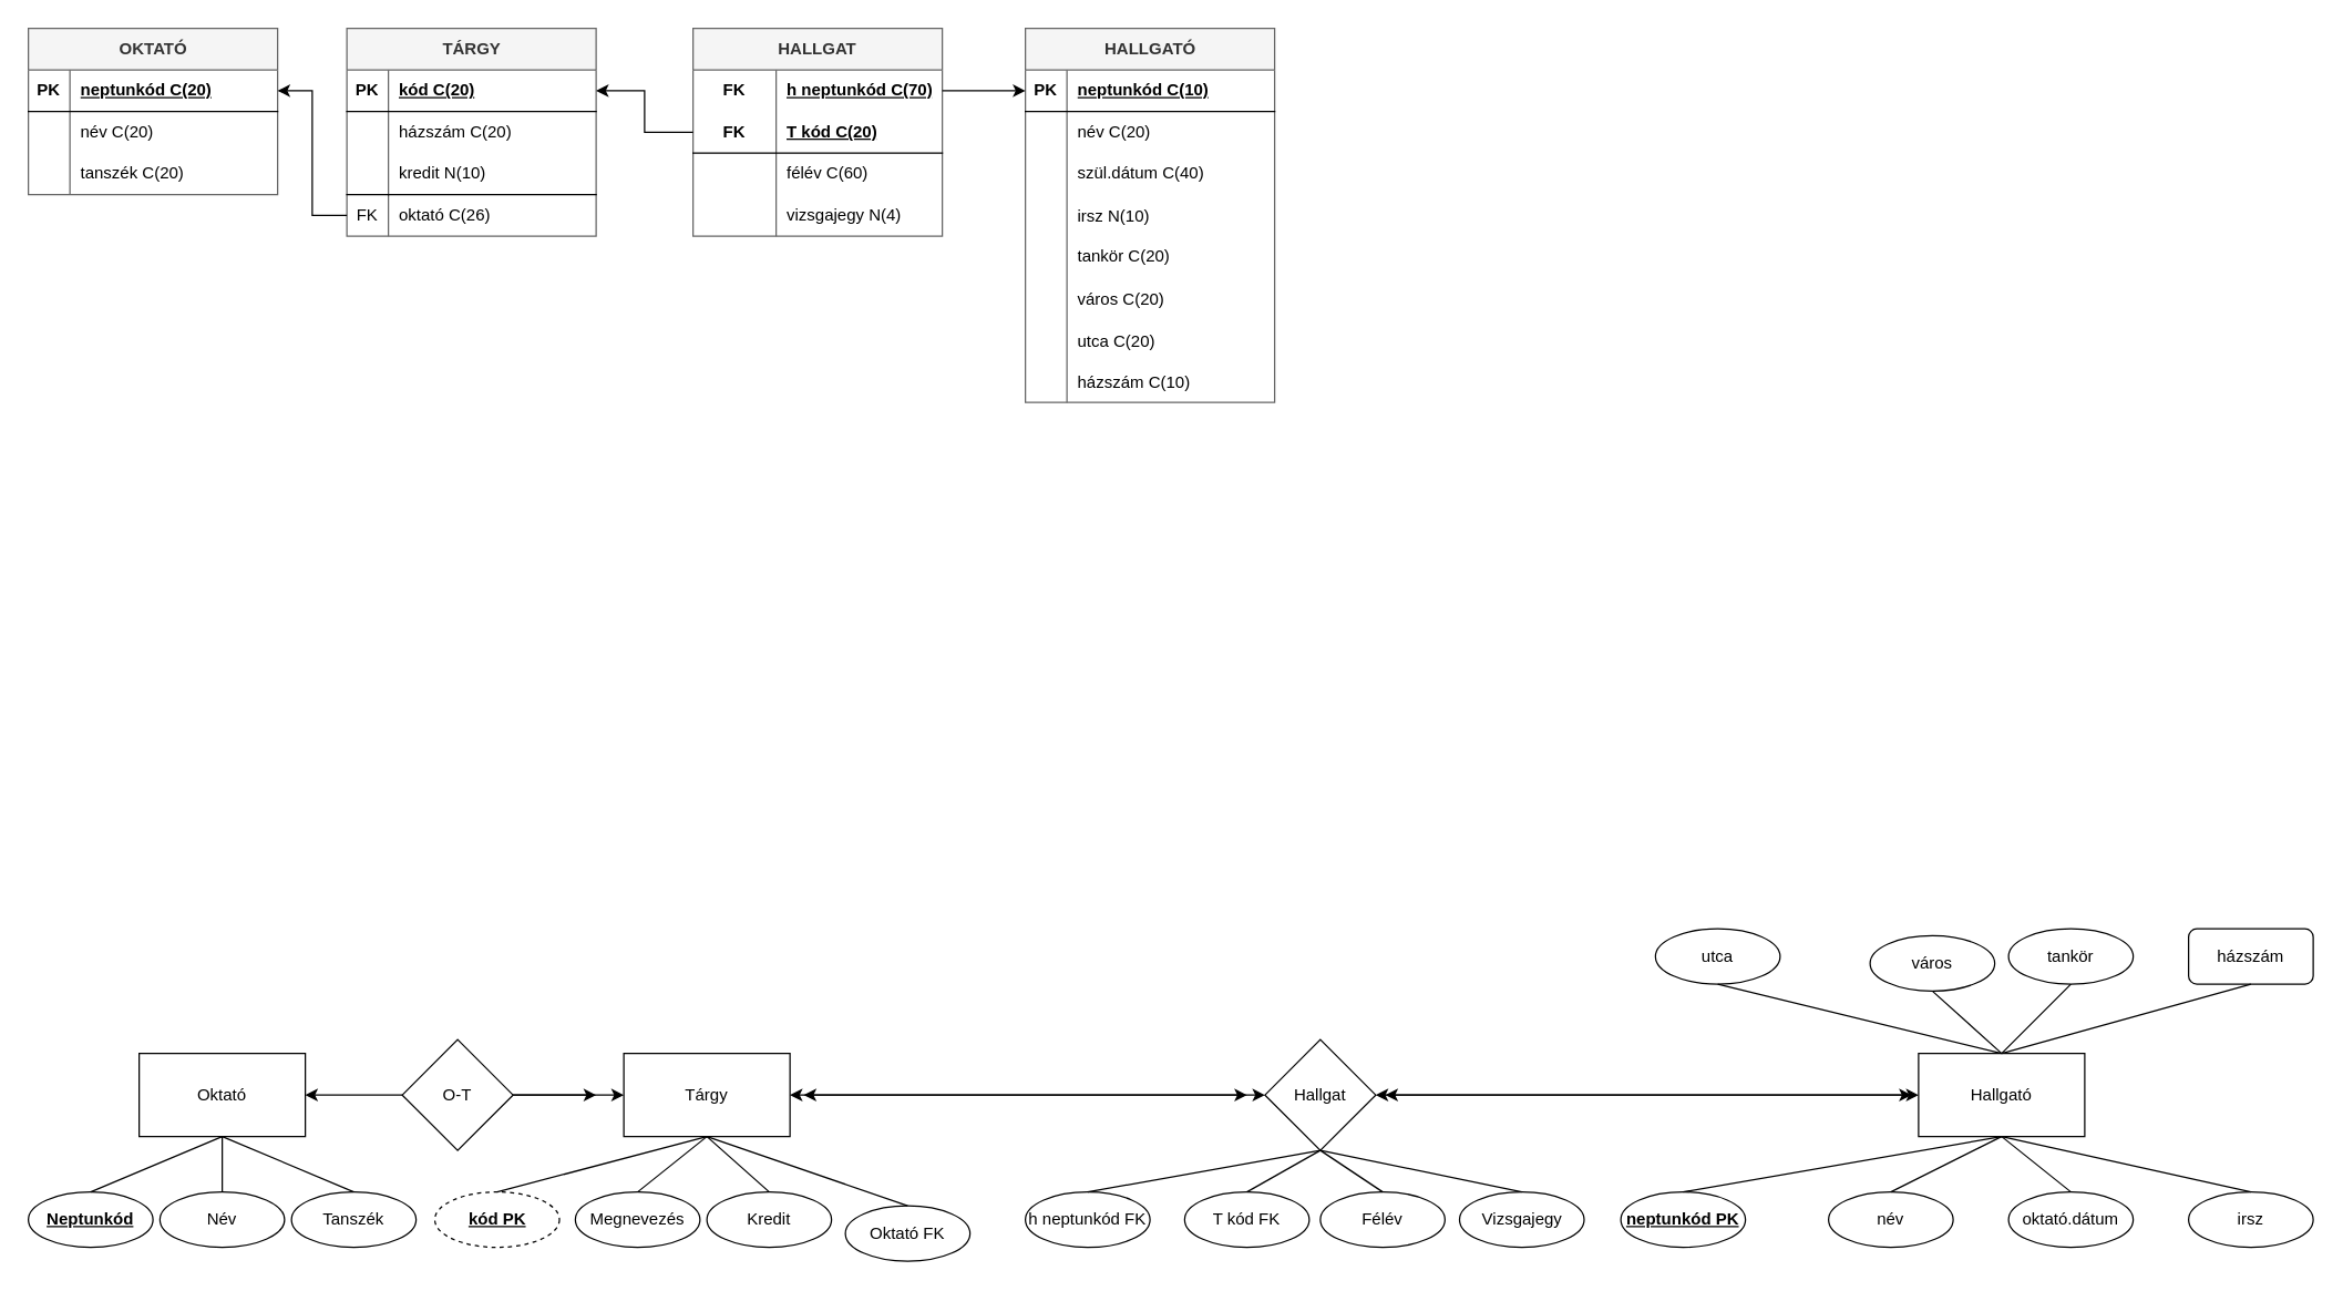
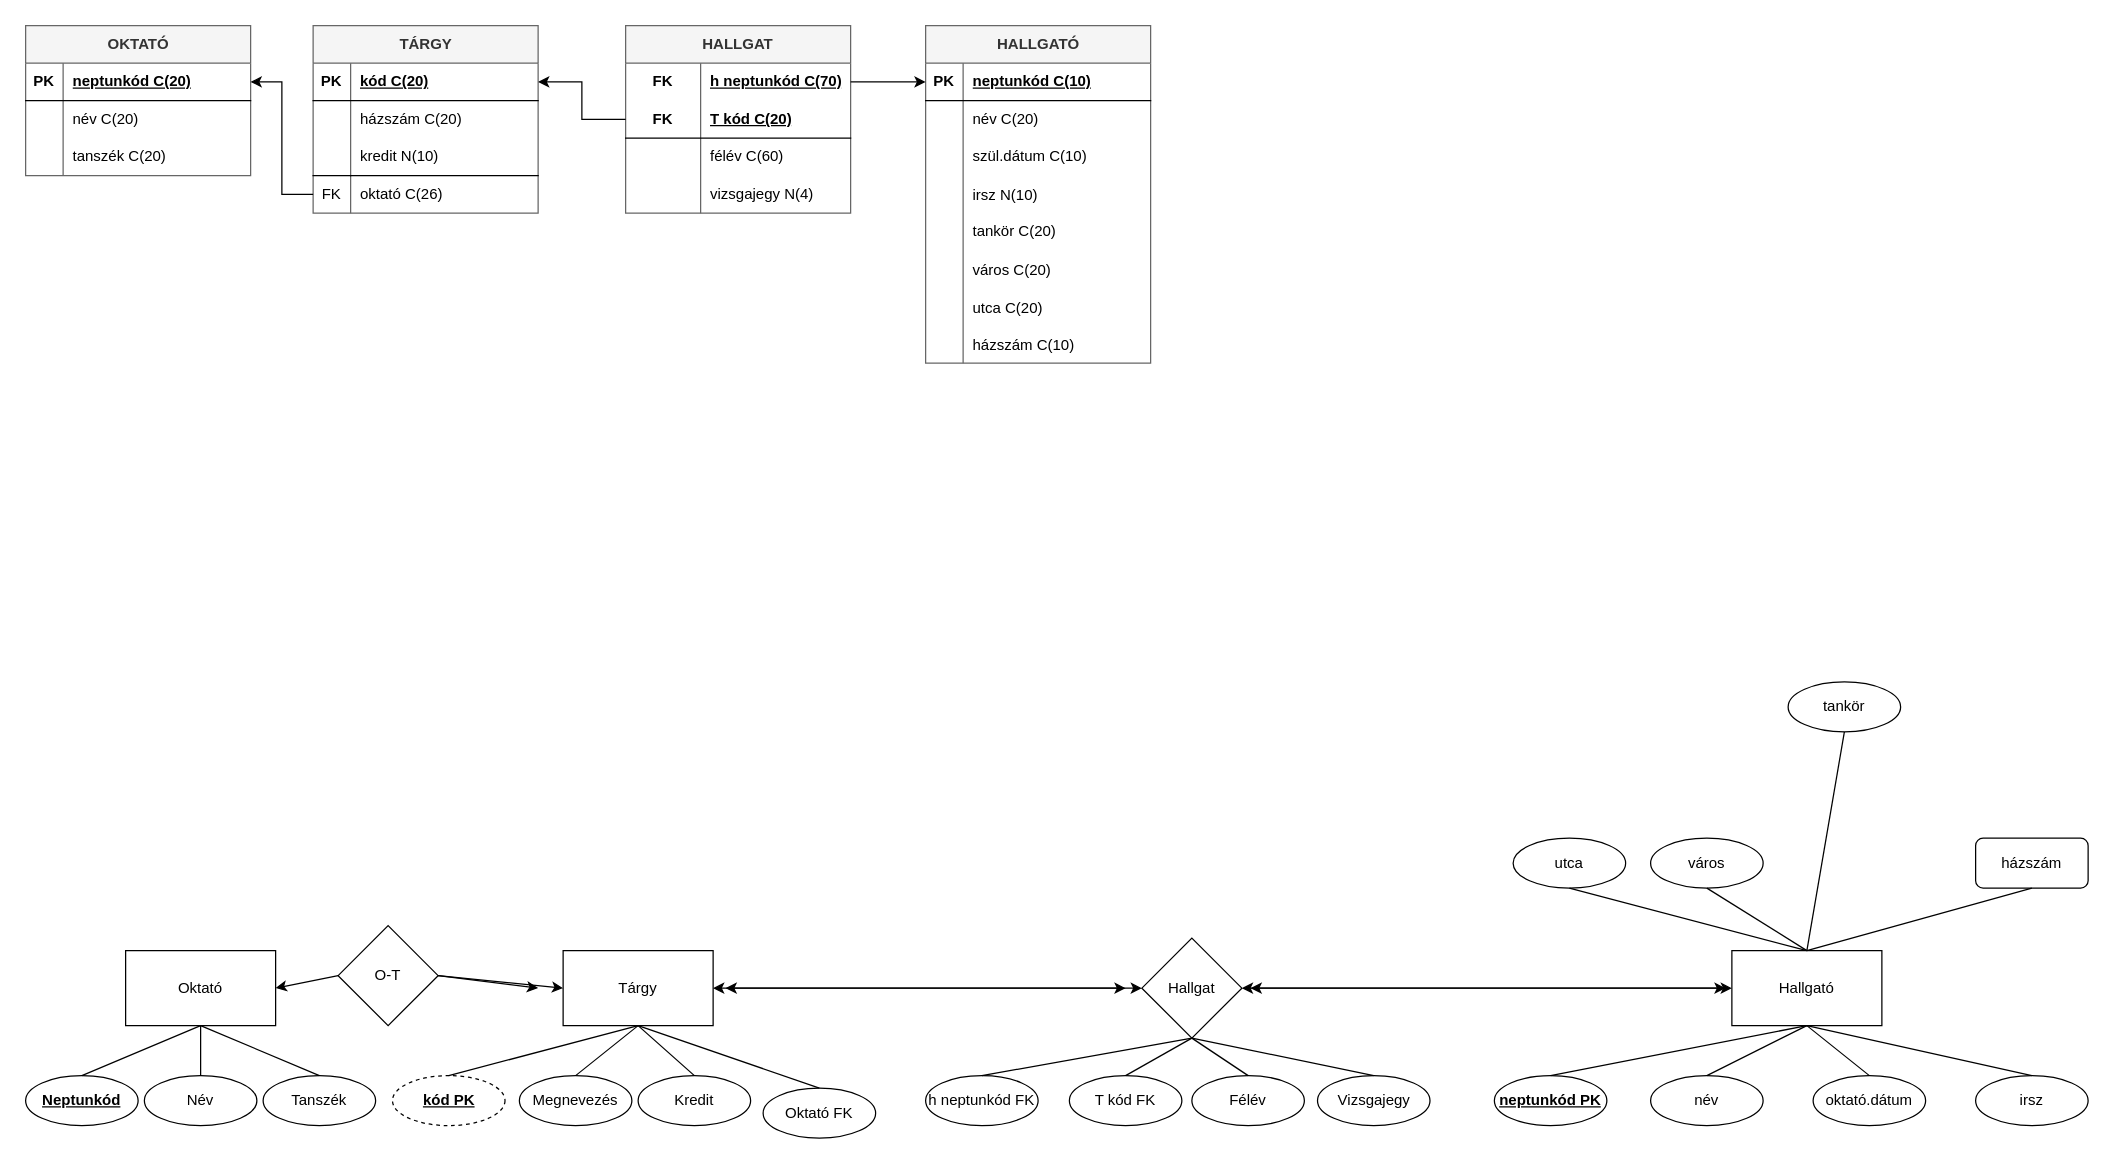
- <mxCell id="47" value="szül.dátum C(40)" style="shape=partialRectangle;connectable=0;fillColor=none;top=0;left=0;bottom=0;right=0;align=left;spacingLeft=6;overflow=hidden;whiteSpace=wrap;html=1;" vertex="1" parent="45"><mxGeometry x="30" width="150" height="30" as="geometry"><mxRectangle width="150" height="30" as="alternateBounds" /></mxGeometry></mxCell>
+ <mxCell id="47" value="szül.dátum C(10)" style="shape=partialRectangle;connectable=0;fillColor=none;top=0;left=0;bottom=0;right=0;align=left;spacingLeft=6;overflow=hidden;whiteSpace=wrap;html=1;" vertex="1" parent="45"><mxGeometry x="30" width="150" height="30" as="geometry"><mxRectangle width="150" height="30" as="alternateBounds" /></mxGeometry></mxCell>
- <mxCell id="104" value="utca" style="ellipse;whiteSpace=wrap;html=1;" vertex="1" parent="1"><mxGeometry x="1195" y="670" width="90" height="40" as="geometry" /></mxCell>
+ <mxCell id="104" value="utca" style="ellipse;whiteSpace=wrap;html=1;" vertex="1" parent="1"><mxGeometry x="1210" y="670" width="90" height="40" as="geometry" /></mxCell>
- <mxCell id="99" value="tankör" style="ellipse;whiteSpace=wrap;html=1;" vertex="1" parent="1"><mxGeometry x="1450" y="670" width="90" height="40" as="geometry" /></mxCell>
+ <mxCell id="99" value="tankör" style="ellipse;whiteSpace=wrap;html=1;" vertex="1" parent="1"><mxGeometry x="1430" y="545" width="90" height="40" as="geometry" /></mxCell>
- <mxCell id="101" value="város" style="ellipse;whiteSpace=wrap;html=1;" vertex="1" parent="1"><mxGeometry x="1350" y="675" width="90" height="40" as="geometry" /></mxCell>
+ <mxCell id="101" value="város" style="ellipse;whiteSpace=wrap;html=1;" vertex="1" parent="1"><mxGeometry x="1320" y="670" width="90" height="40" as="geometry" /></mxCell>
- <mxCell id="107" value="O-T" style="rhombus;whiteSpace=wrap;html=1;" vertex="1" parent="1"><mxGeometry x="290" y="750" width="80" height="80" as="geometry" /></mxCell>
+ <mxCell id="107" value="O-T" style="rhombus;whiteSpace=wrap;html=1;" vertex="1" parent="1"><mxGeometry x="270" y="740" width="80" height="80" as="geometry" /></mxCell>
- <mxCell id="91" value="&lt;u&gt;&lt;b&gt;neptunkód PK&lt;/b&gt;&lt;/u&gt;" style="ellipse;whiteSpace=wrap;html=1;" vertex="1" parent="1"><mxGeometry x="1170" y="860" width="90" height="40" as="geometry" /></mxCell>
+ <mxCell id="91" value="&lt;u&gt;&lt;b&gt;neptunkód PK&lt;/b&gt;&lt;/u&gt;" style="ellipse;whiteSpace=wrap;html=1;" vertex="1" parent="1"><mxGeometry x="1195" y="860" width="90" height="40" as="geometry" /></mxCell>
